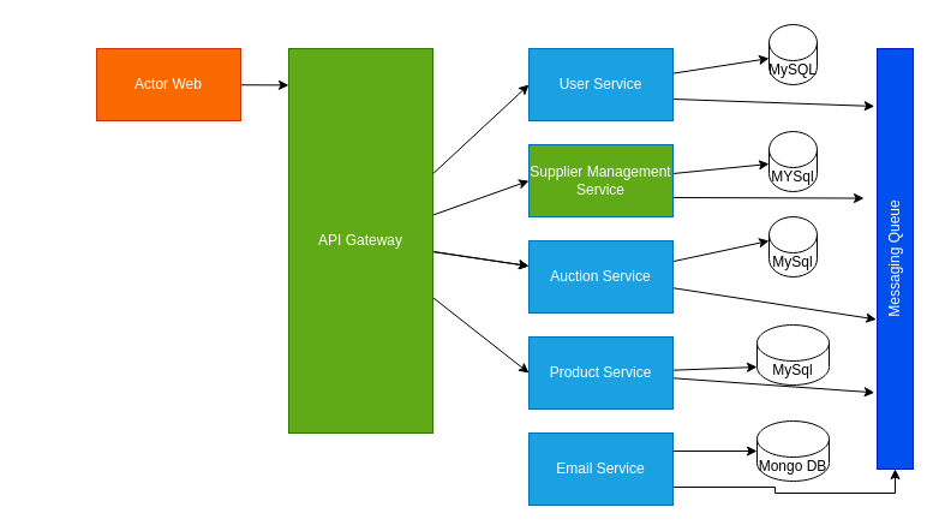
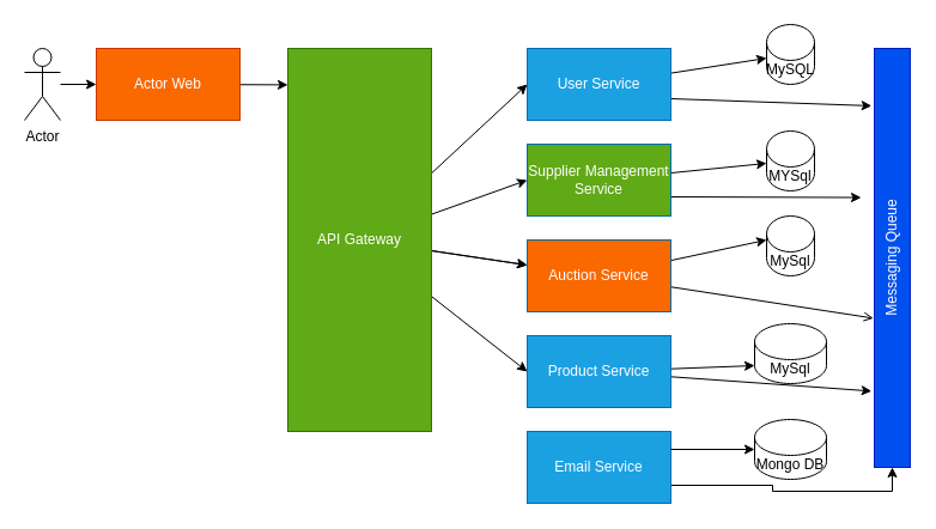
+ <mxCell id="5" value="Actor" style="shape=umlActor;verticalLabelPosition=bottom;verticalAlign=top;html=1;outlineConnect=0;align=center;" parent="1" vertex="1"><mxGeometry x="20" y="40" width="30" height="60" as="geometry" /></mxCell>
+ <mxCell id="4" value="" style="edgeStyle=none;rounded=0;orthogonalLoop=1;jettySize=auto;html=1;" parent="1" source="5" target="3" edge="1"><mxGeometry relative="1" as="geometry" /></mxCell>
- <mxCell id="20" value="Auction Service" style="rounded=0;whiteSpace=wrap;html=1;align=center;fillColor=#1ba1e2;strokeColor=#006EAF;fontColor=#ffffff;" parent="1" vertex="1"><mxGeometry x="440" y="200" width="120" height="60" as="geometry" /></mxCell>
+ <mxCell id="20" value="Auction Service" style="rounded=0;whiteSpace=wrap;html=1;align=center;fillColor=#fa6800;strokeColor=#006EAF;fontColor=#ffffff;" parent="1" vertex="1"><mxGeometry x="440" y="200" width="120" height="60" as="geometry" /></mxCell>
- <mxCell id="19" style="edgeStyle=none;rounded=0;orthogonalLoop=1;jettySize=auto;html=1;entryX=-0.025;entryY=0.644;entryDx=0;entryDy=0;entryPerimeter=0;" parent="1" source="20" target="29" edge="1"><mxGeometry relative="1" as="geometry" /></mxCell>
+ <mxCell id="19" style="edgeStyle=none;rounded=0;orthogonalLoop=1;jettySize=auto;html=1;entryX=-0.025;entryY=0.644;entryDx=0;entryDy=0;entryPerimeter=0;endArrow=open;" parent="1" source="20" target="29" edge="1"><mxGeometry relative="1" as="geometry" /></mxCell>
